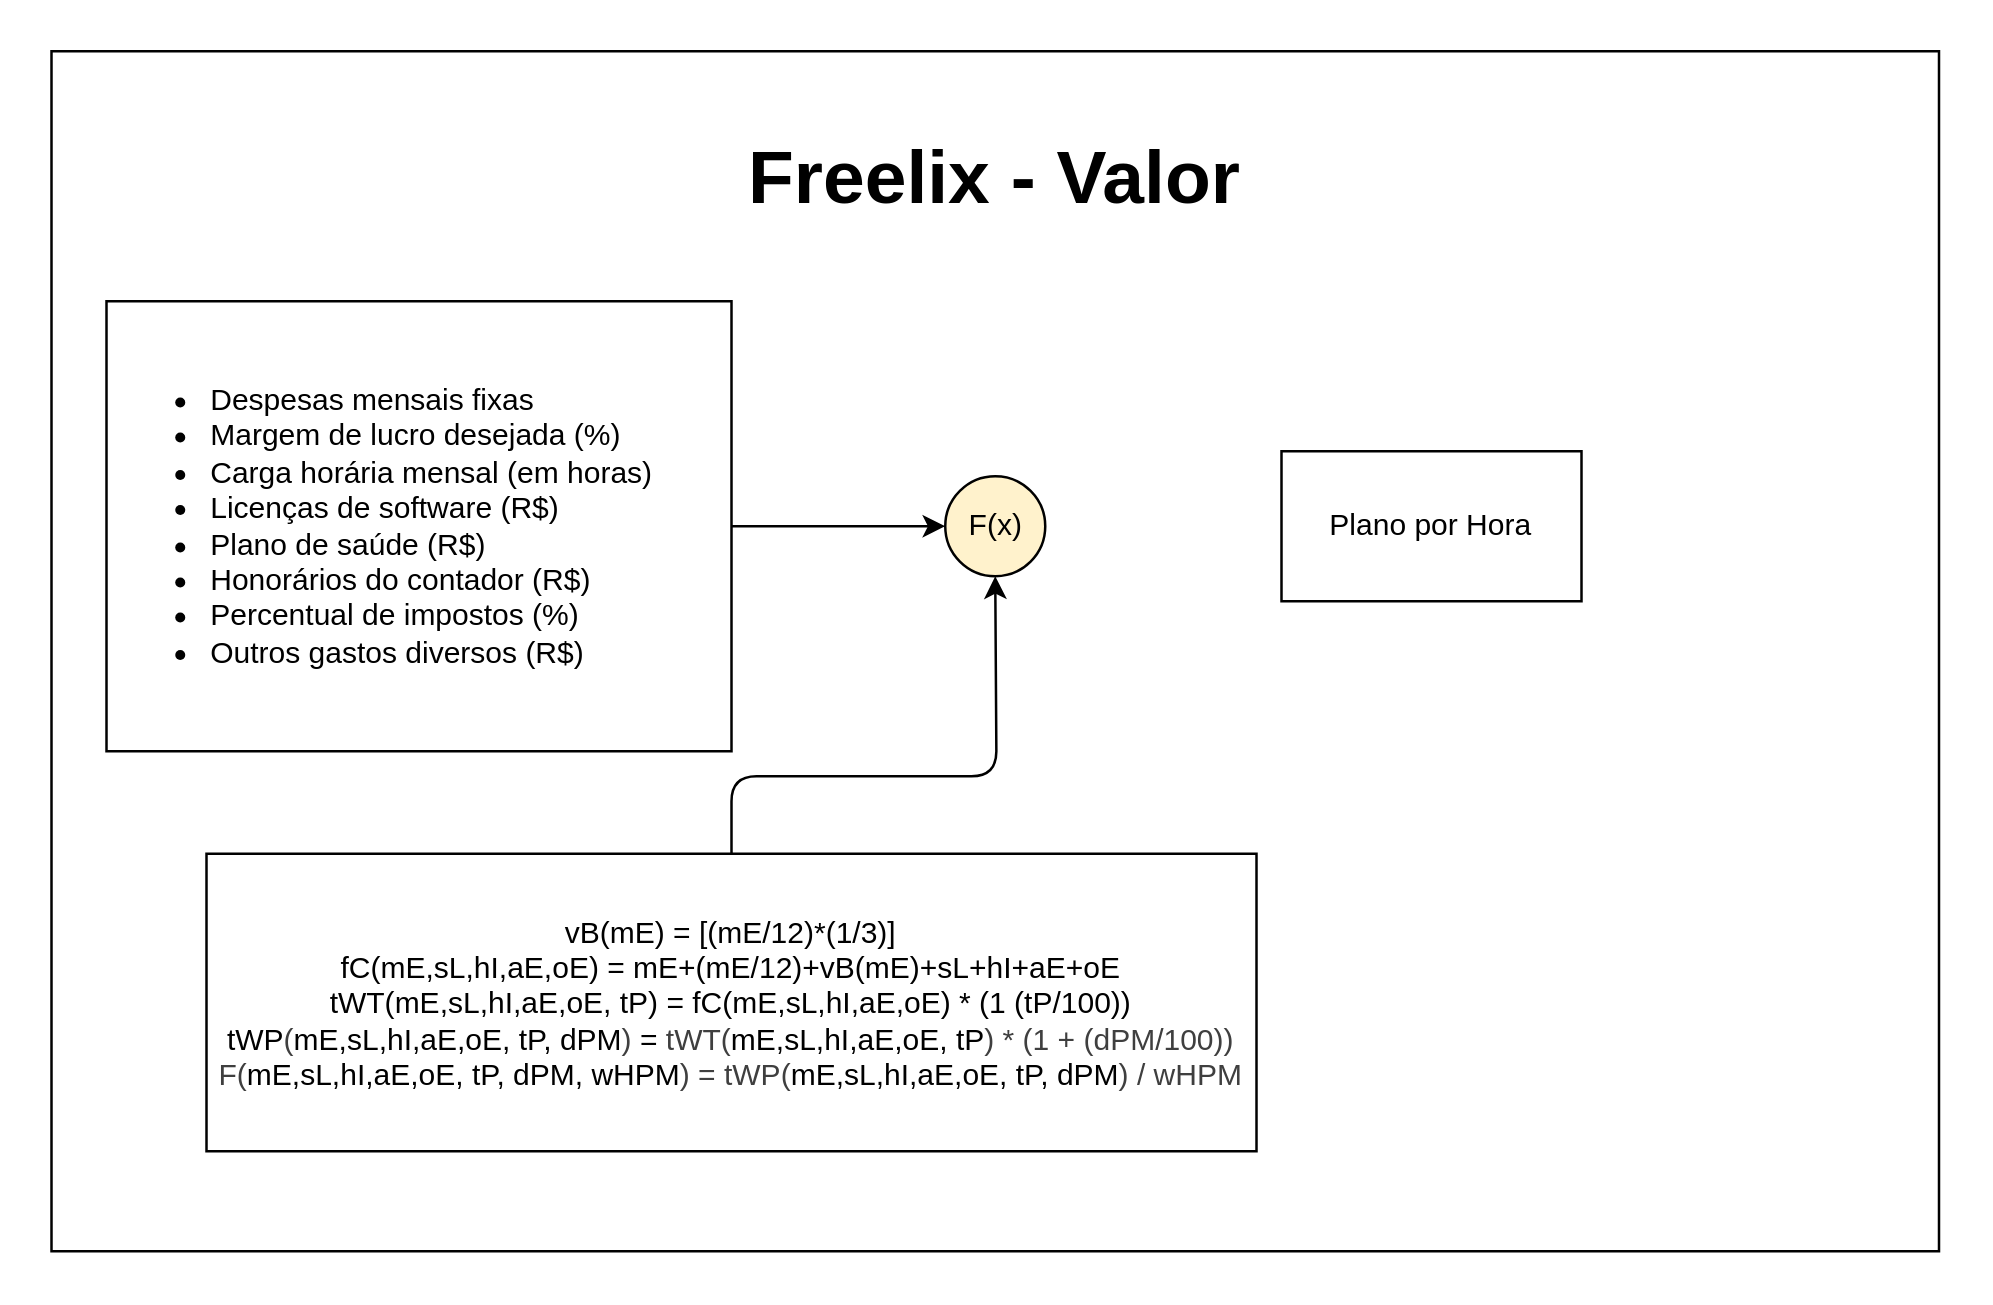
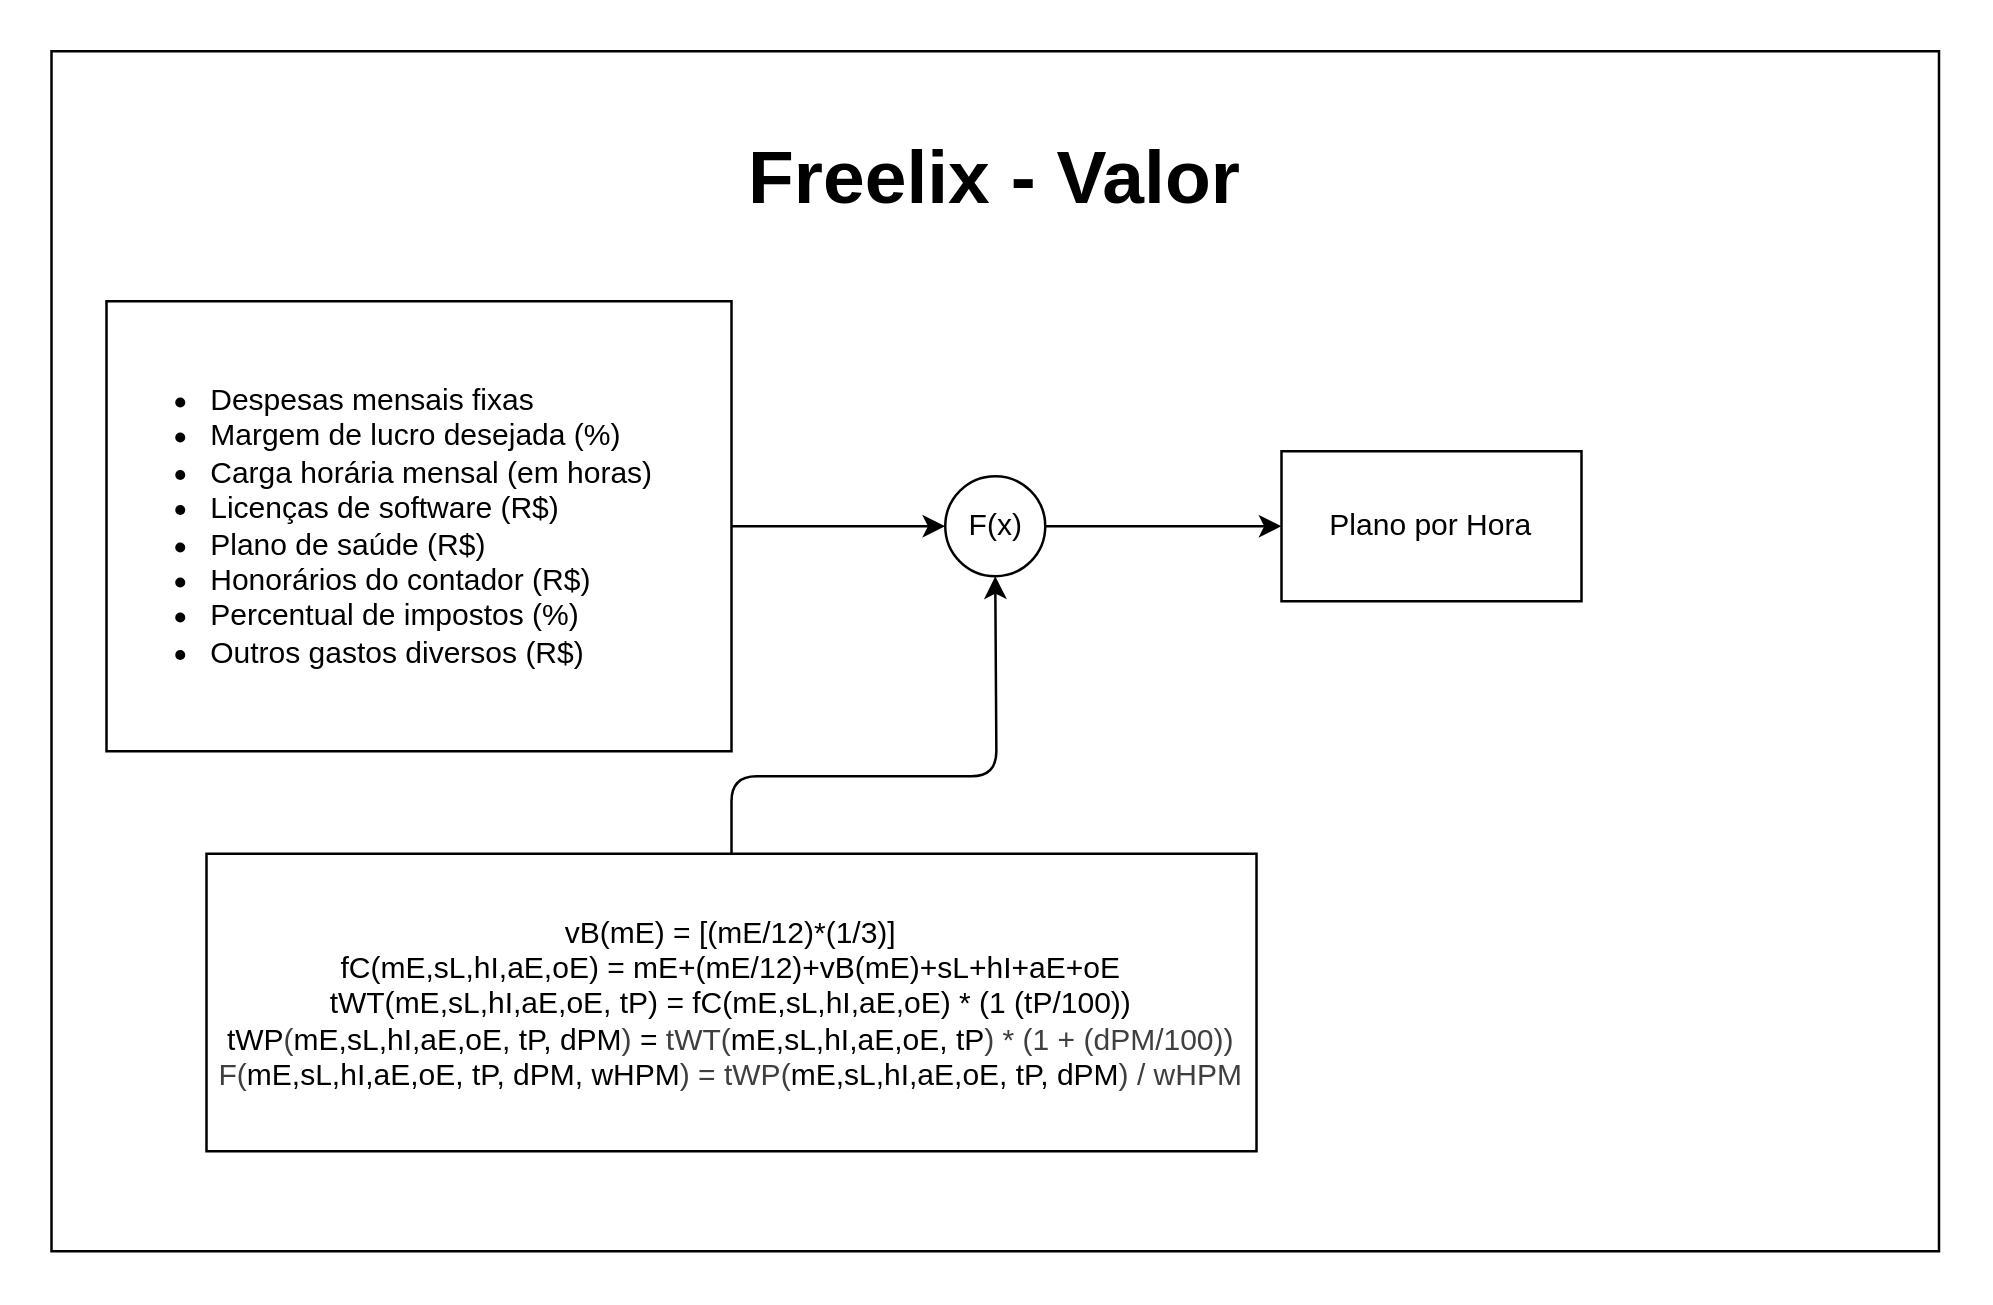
- <mxCell id="8" value="F(x)" style="ellipse;whiteSpace=wrap;html=1;aspect=fixed;fillColor=#fff2cc;" vertex="1" parent="2"><mxGeometry x="357.5" y="170" width="40" height="40" as="geometry" /></mxCell>
+ <mxCell id="8" value="F(x)" style="ellipse;whiteSpace=wrap;html=1;aspect=fixed;" vertex="1" parent="2"><mxGeometry x="357.5" y="170" width="40" height="40" as="geometry" /></mxCell>
+ <mxCell id="7" value="" style="edgeStyle=none;html=1;" edge="1" parent="2" source="8" target="11"><mxGeometry relative="1" as="geometry" /></mxCell>
